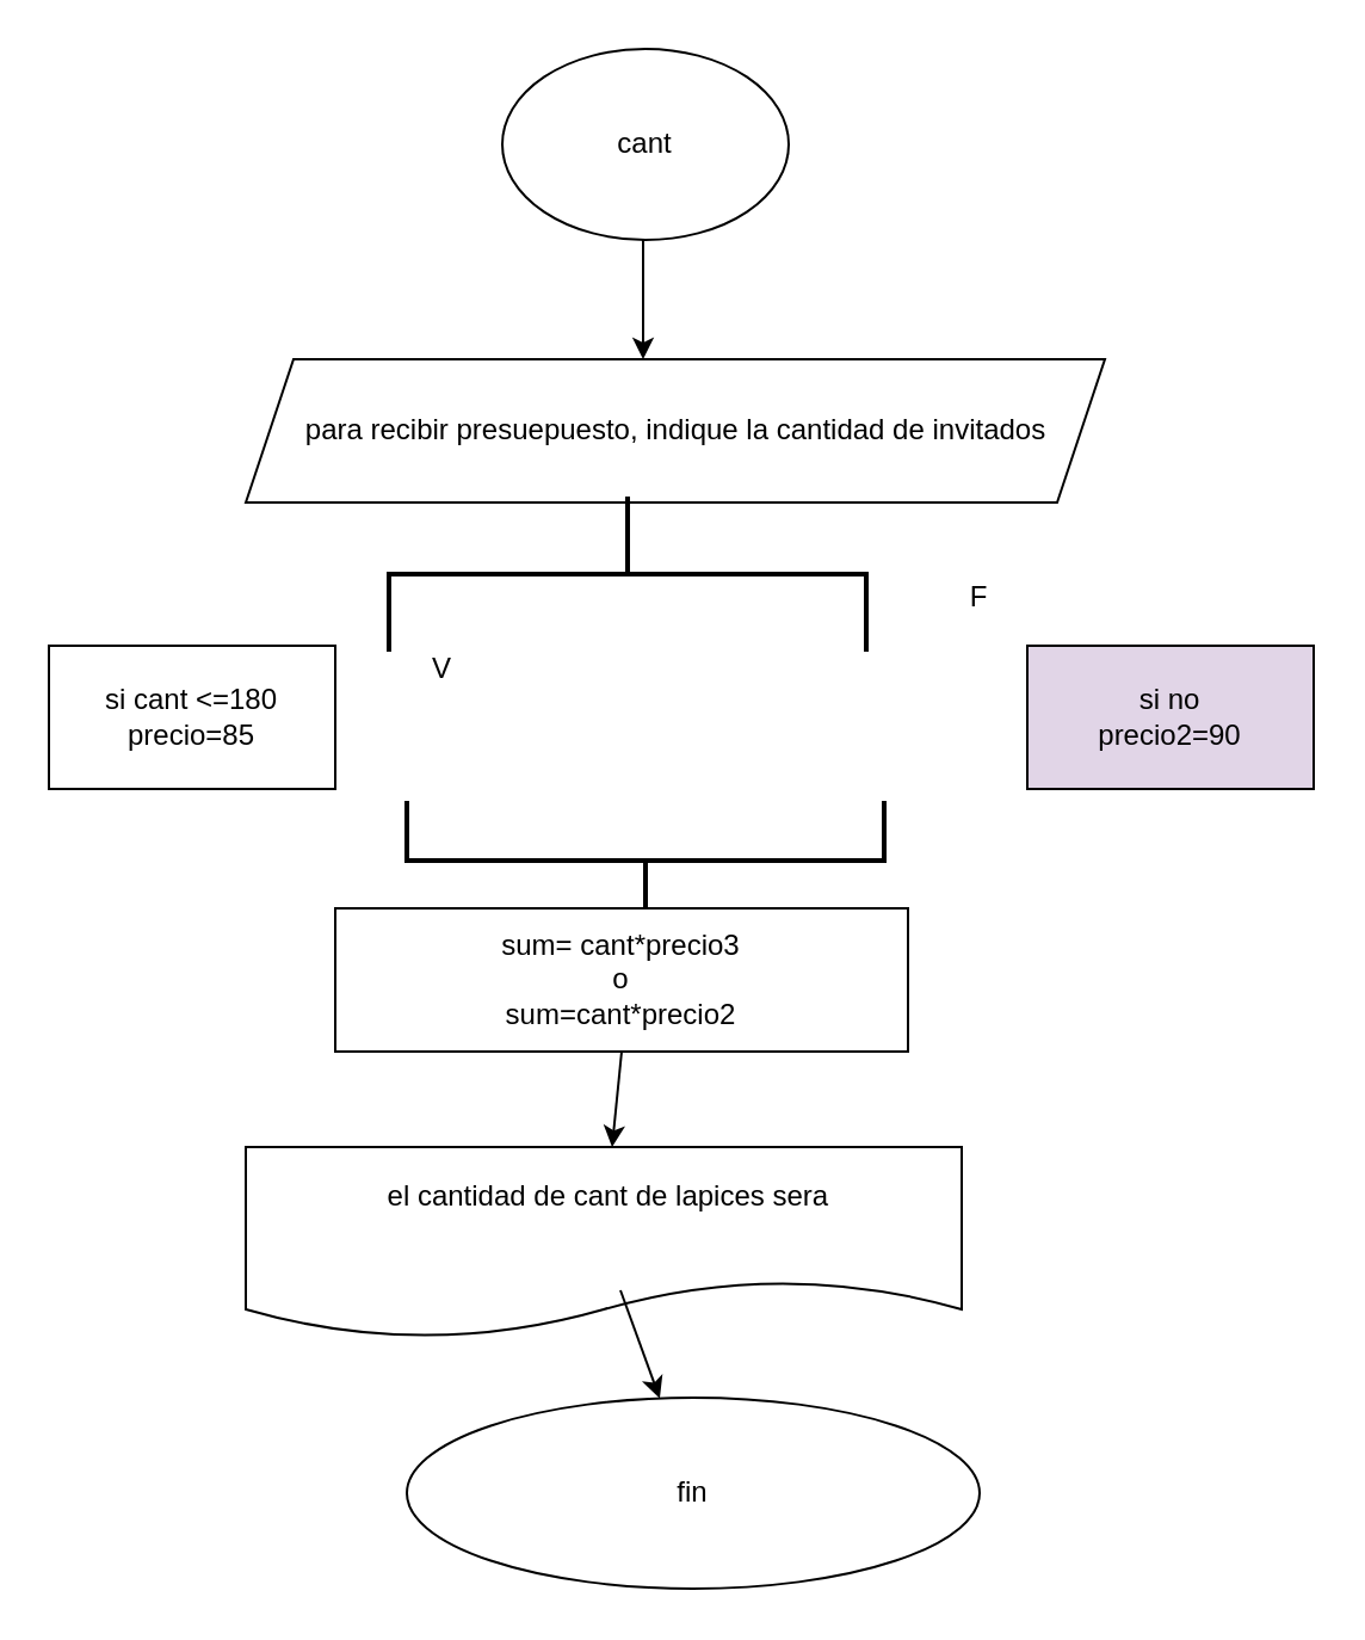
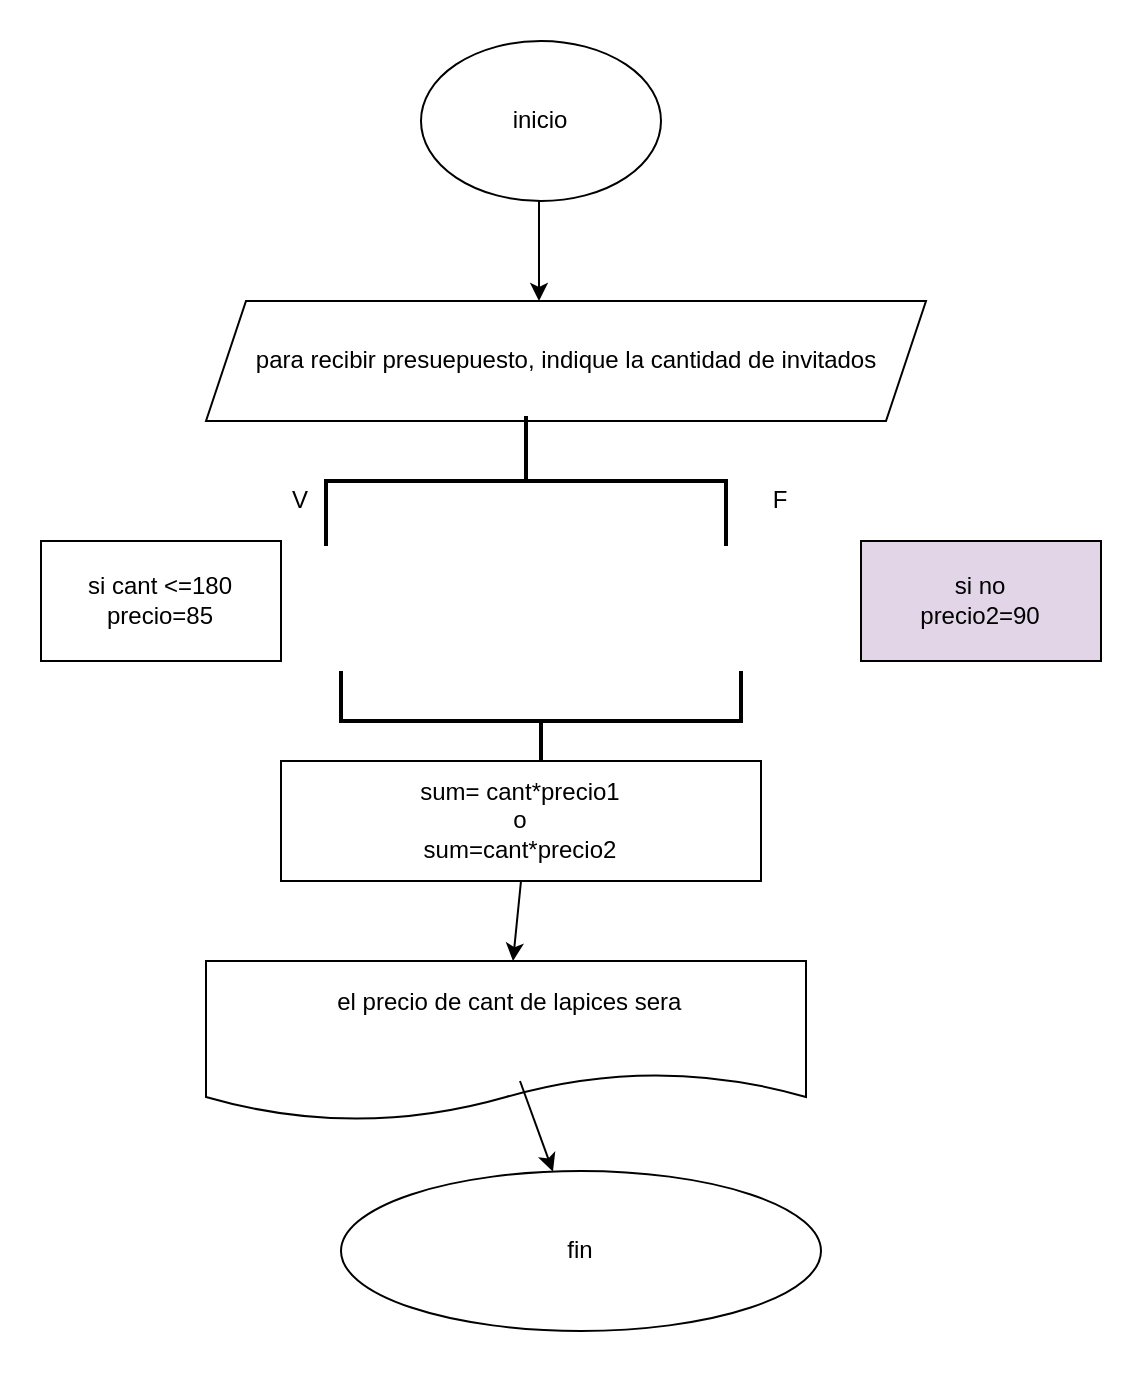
- <mxCell id="2" value="cant&lt;br&gt;" style="ellipse;whiteSpace=wrap;html=1;" vertex="1" parent="1"><mxGeometry x="210" y="20" width="120" height="80" as="geometry" /></mxCell>
+ <mxCell id="2" value="inicio&lt;br&gt;" style="ellipse;whiteSpace=wrap;html=1;" vertex="1" parent="1"><mxGeometry x="210" y="20" width="120" height="80" as="geometry" /></mxCell>
- <mxCell id="12" value="F" style="text;html=1;strokeColor=none;fillColor=none;align=center;verticalAlign=middle;whiteSpace=wrap;rounded=0;" vertex="1" parent="1"><mxGeometry x="390" y="240" width="40" height="20" as="geometry" /></mxCell>
+ <mxCell id="12" value="F" style="text;html=1;strokeColor=none;fillColor=none;align=center;verticalAlign=middle;whiteSpace=wrap;rounded=0;" vertex="1" parent="1"><mxGeometry x="370" y="240" width="40" height="20" as="geometry" /></mxCell>
- <mxCell id="11" value="V" style="text;html=1;strokeColor=none;fillColor=none;align=center;verticalAlign=middle;whiteSpace=wrap;rounded=0;" vertex="1" parent="1"><mxGeometry x="165" y="270" width="40" height="20" as="geometry" /></mxCell>
+ <mxCell id="11" value="V" style="text;html=1;strokeColor=none;fillColor=none;align=center;verticalAlign=middle;whiteSpace=wrap;rounded=0;" vertex="1" parent="1"><mxGeometry x="130" y="240" width="40" height="20" as="geometry" /></mxCell>
- <mxCell id="14" value="sum= cant*precio3&lt;br&gt;o&lt;br&gt;sum=cant*precio2" style="rounded=0;whiteSpace=wrap;html=1;" vertex="1" parent="1"><mxGeometry x="140" y="380" width="240" height="60" as="geometry" /></mxCell>
+ <mxCell id="14" value="sum= cant*precio1&lt;br&gt;o&lt;br&gt;sum=cant*precio2" style="rounded=0;whiteSpace=wrap;html=1;" vertex="1" parent="1"><mxGeometry x="140" y="380" width="240" height="60" as="geometry" /></mxCell>
- <mxCell id="5" value="&amp;nbsp;el cantidad de cant de lapices sera&lt;br&gt;&lt;br&gt;" style="shape=document;whiteSpace=wrap;html=1;boundedLbl=1;" vertex="1" parent="1"><mxGeometry x="102.5" y="480" width="300" height="80" as="geometry" /></mxCell>
+ <mxCell id="5" value="&amp;nbsp;el precio de cant de lapices sera&lt;br&gt;&lt;br&gt;" style="shape=document;whiteSpace=wrap;html=1;boundedLbl=1;" vertex="1" parent="1"><mxGeometry x="102.5" y="480" width="300" height="80" as="geometry" /></mxCell>
